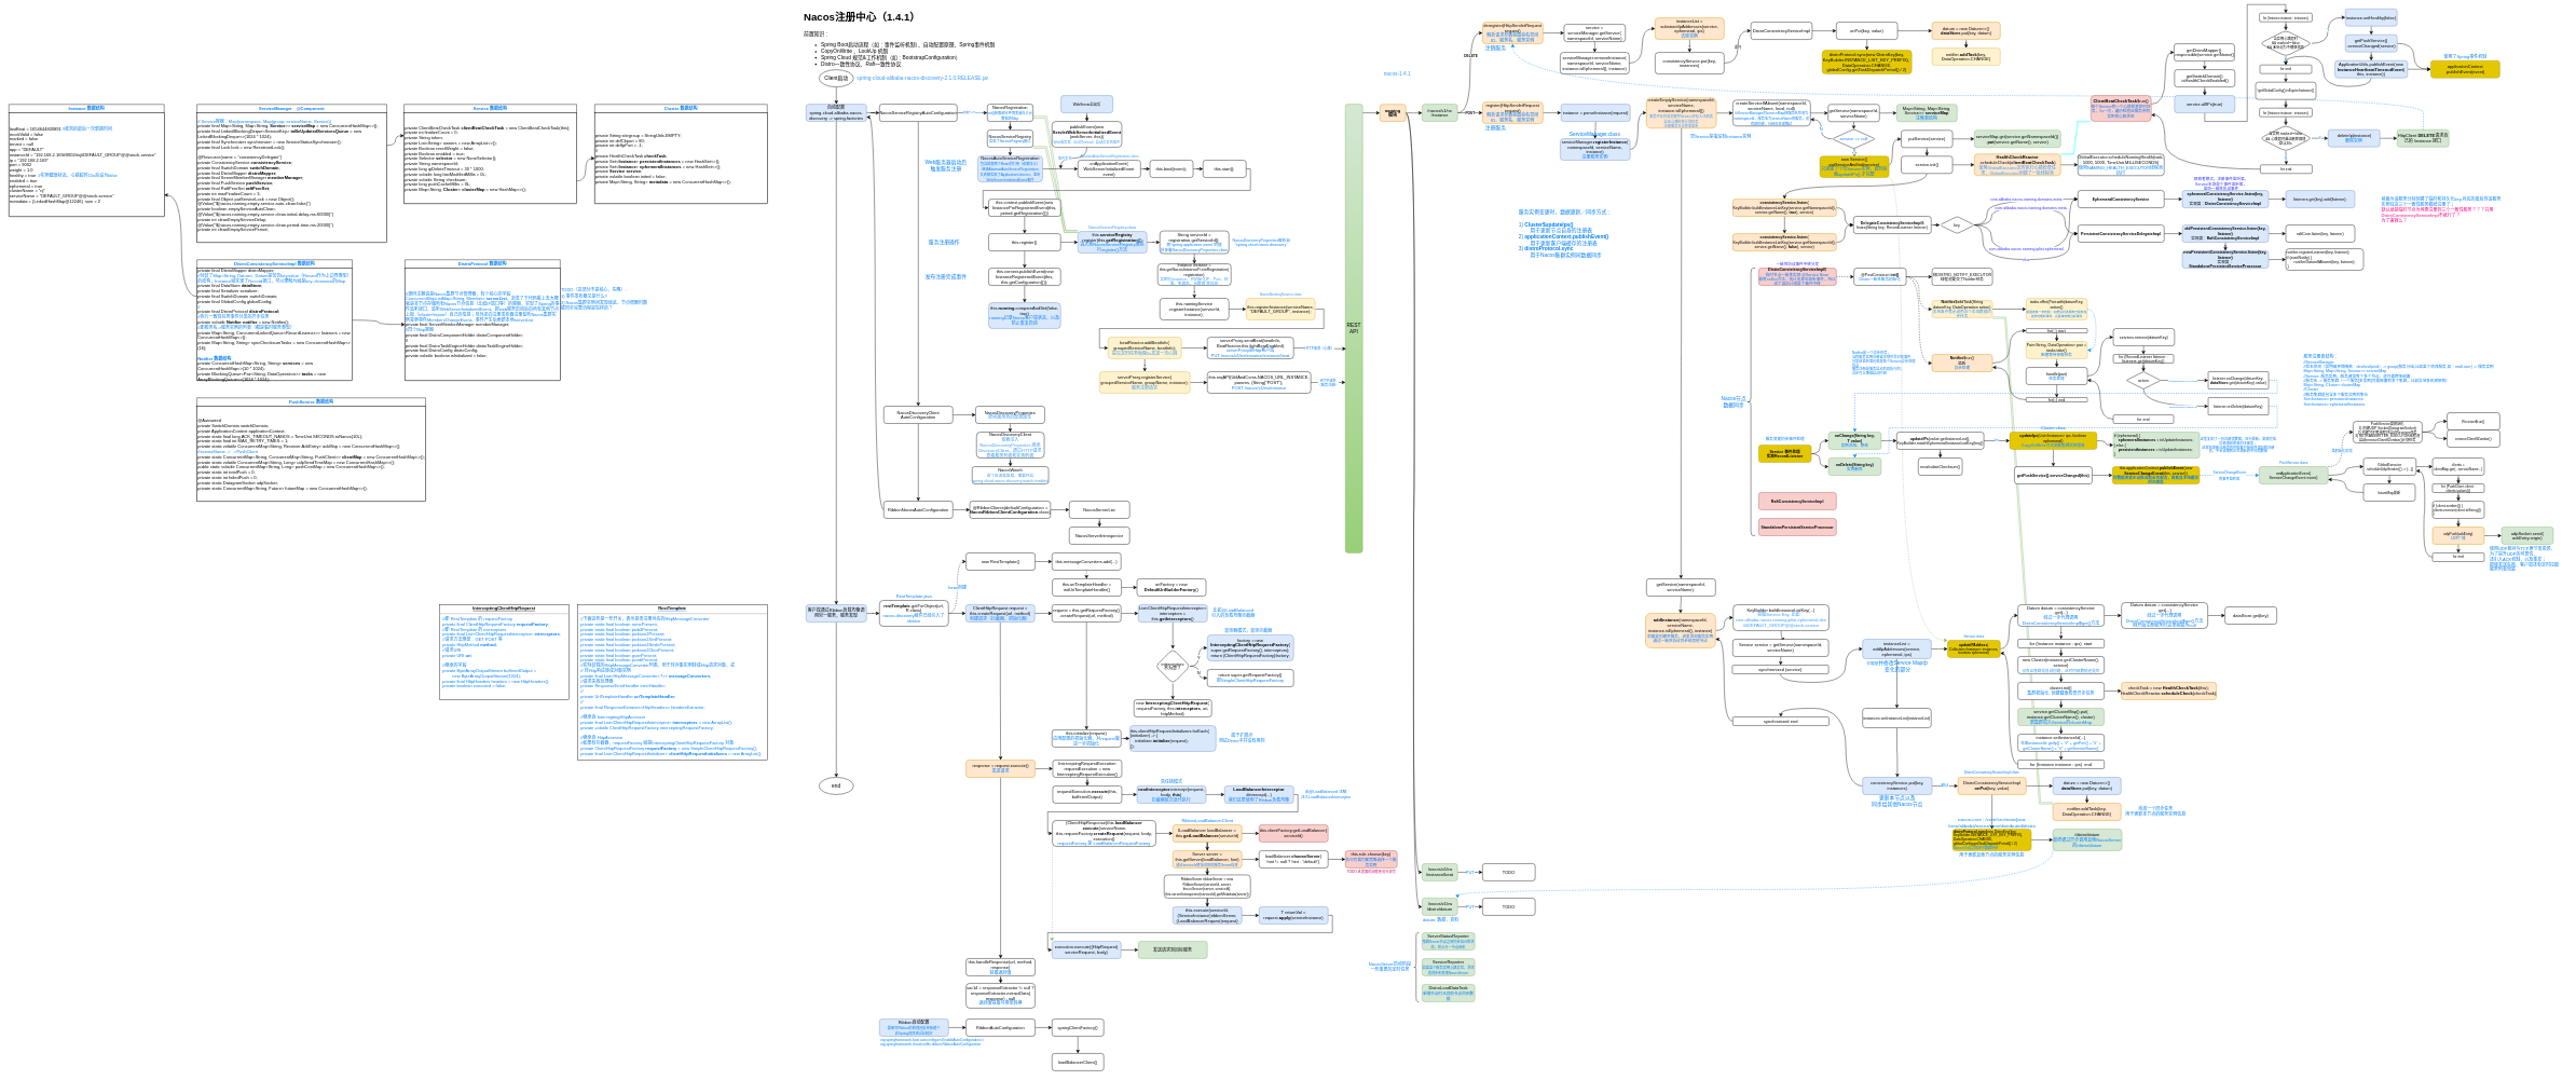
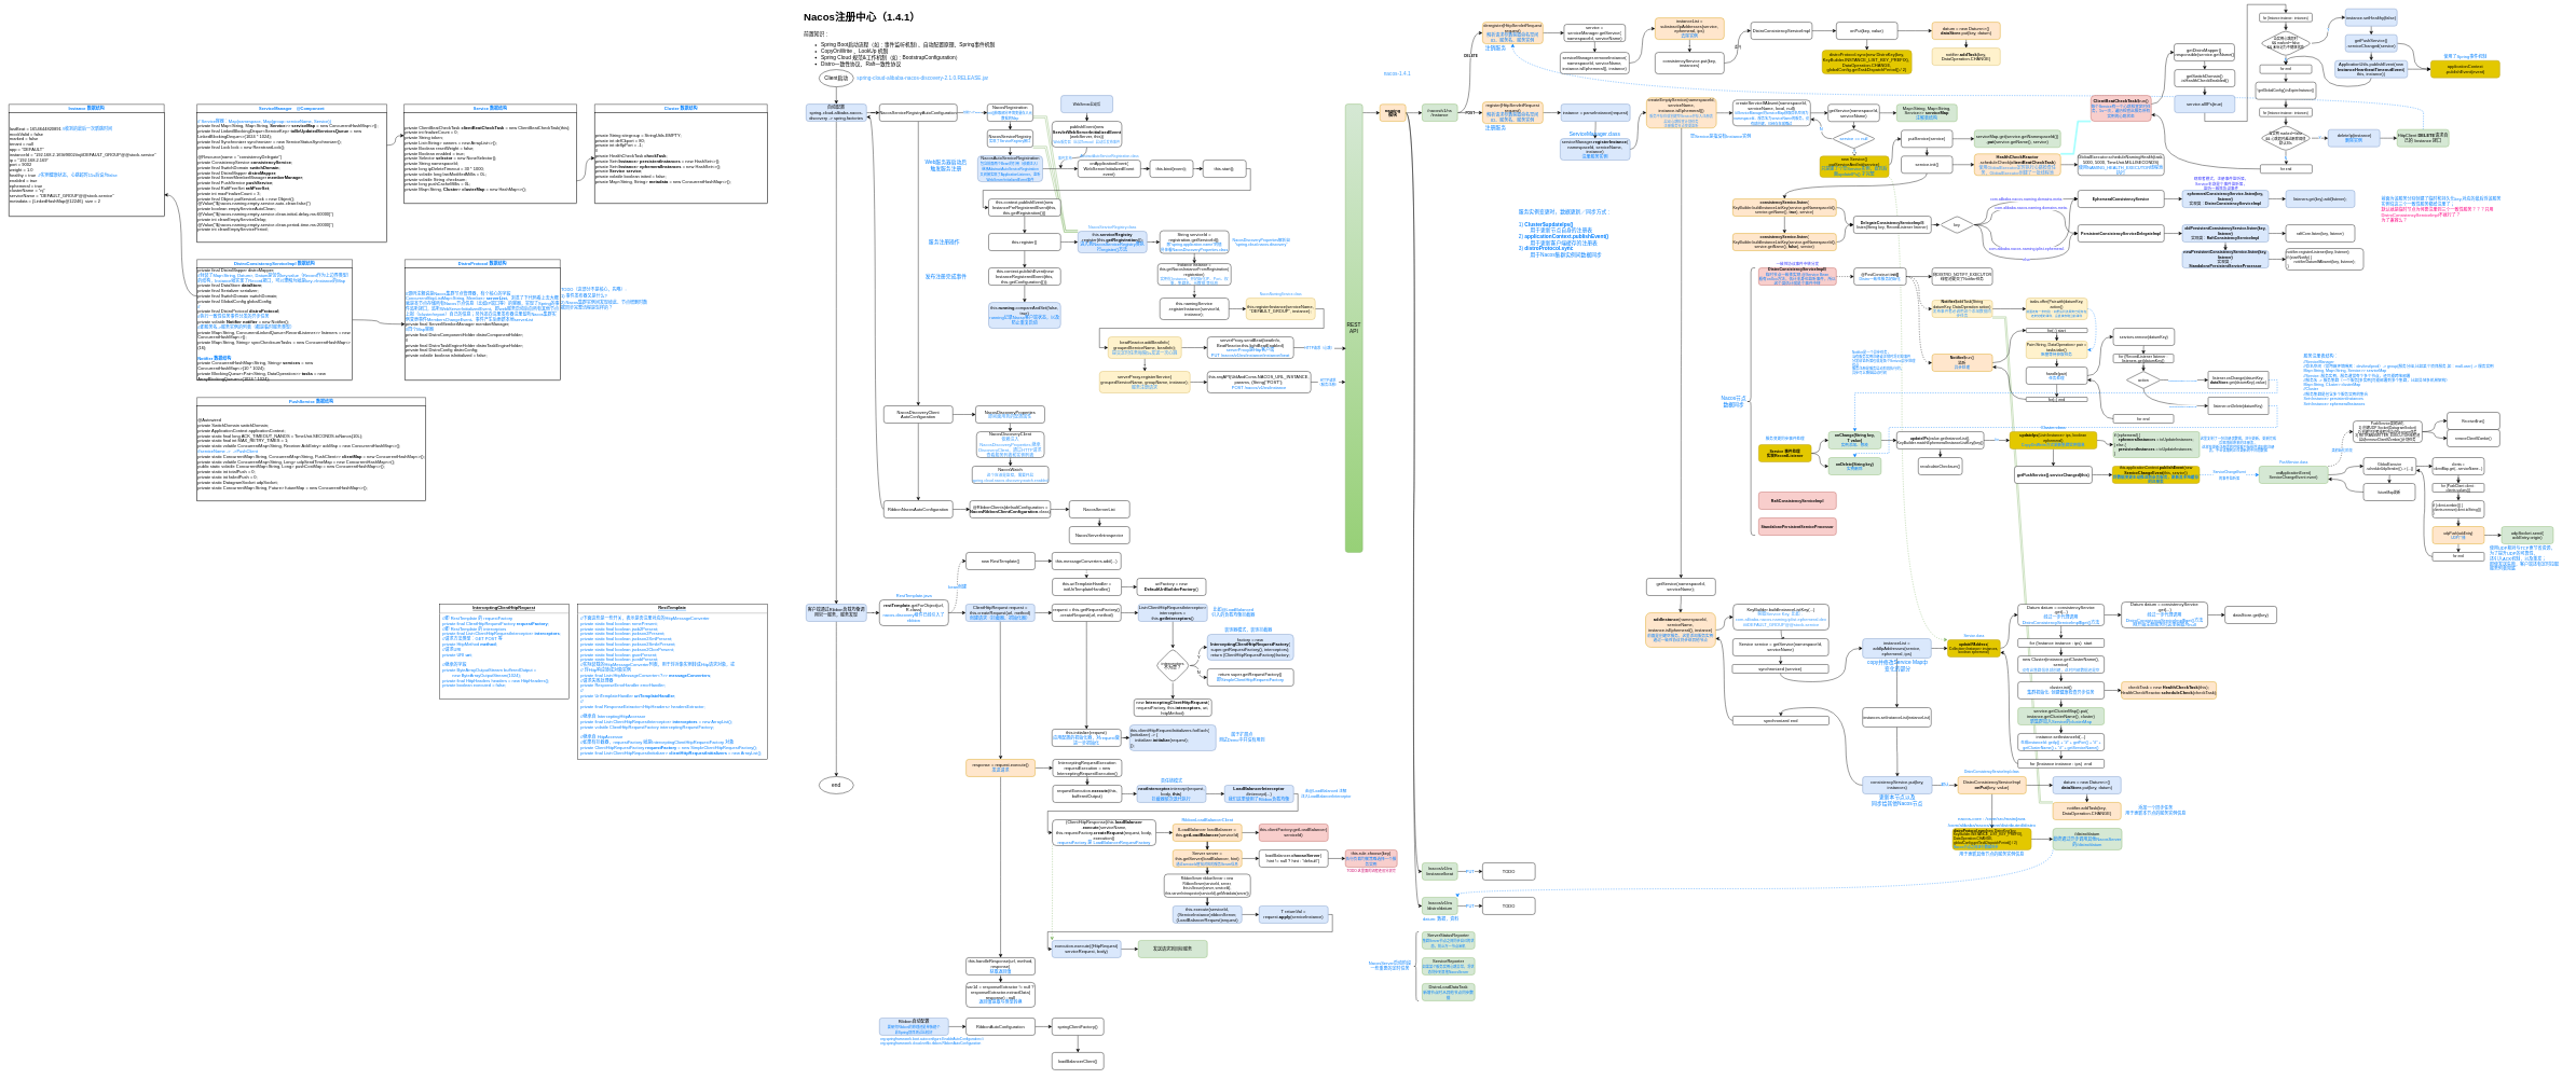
- <mxCell id="43" value="this.context.publishEvent(new InstancePreRegisteredEvent(this, period.getRegistration()))" style="rounded=1;whiteSpace=wrap;html=1;fontSize=10;" parent="1" vertex="1"><mxGeometry x="2291" y="461" width="167" height="40" as="geometry" /></mxCell>
+ <mxCell id="43" value="this.context.publishEvent(new InstancePreRegisteredEvent(this, this.getRegistration()))" style="rounded=1;whiteSpace=wrap;html=1;fontSize=10;" parent="1" vertex="1"><mxGeometry x="2291" y="461" width="167" height="40" as="geometry" /></mxCell>
